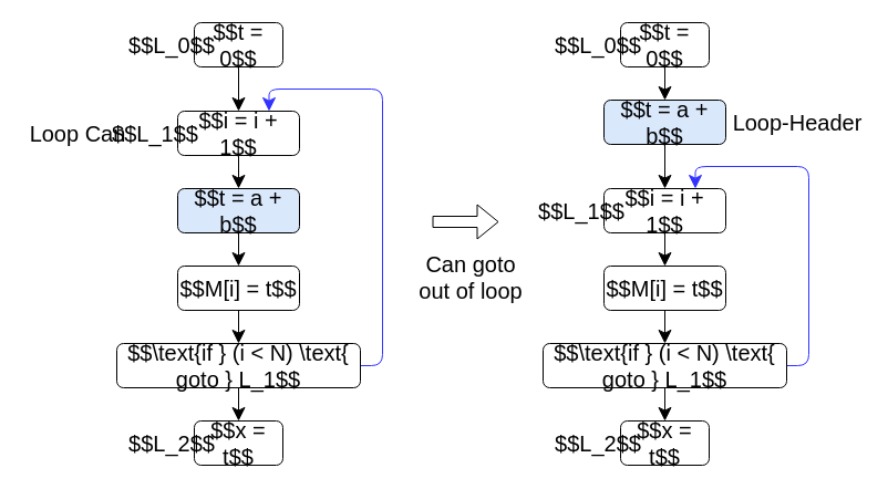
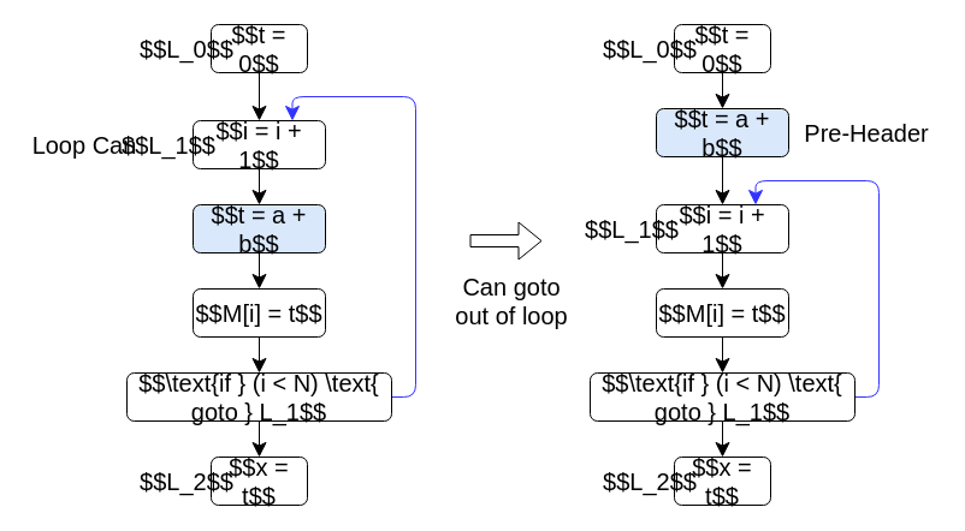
- <mxCell id="35" value="Loop-Header" style="text;html=1;strokeColor=none;fillColor=none;align=center;verticalAlign=middle;whiteSpace=wrap;rounded=0;fontSize=20;" vertex="1" parent="1"><mxGeometry x="660" y="80" width="120" height="60" as="geometry" /></mxCell>
+ <mxCell id="35" value="Pre-Header" style="text;html=1;strokeColor=none;fillColor=none;align=center;verticalAlign=middle;whiteSpace=wrap;rounded=0;fontSize=20;" vertex="1" parent="1"><mxGeometry x="660" y="80" width="120" height="60" as="geometry" /></mxCell>
